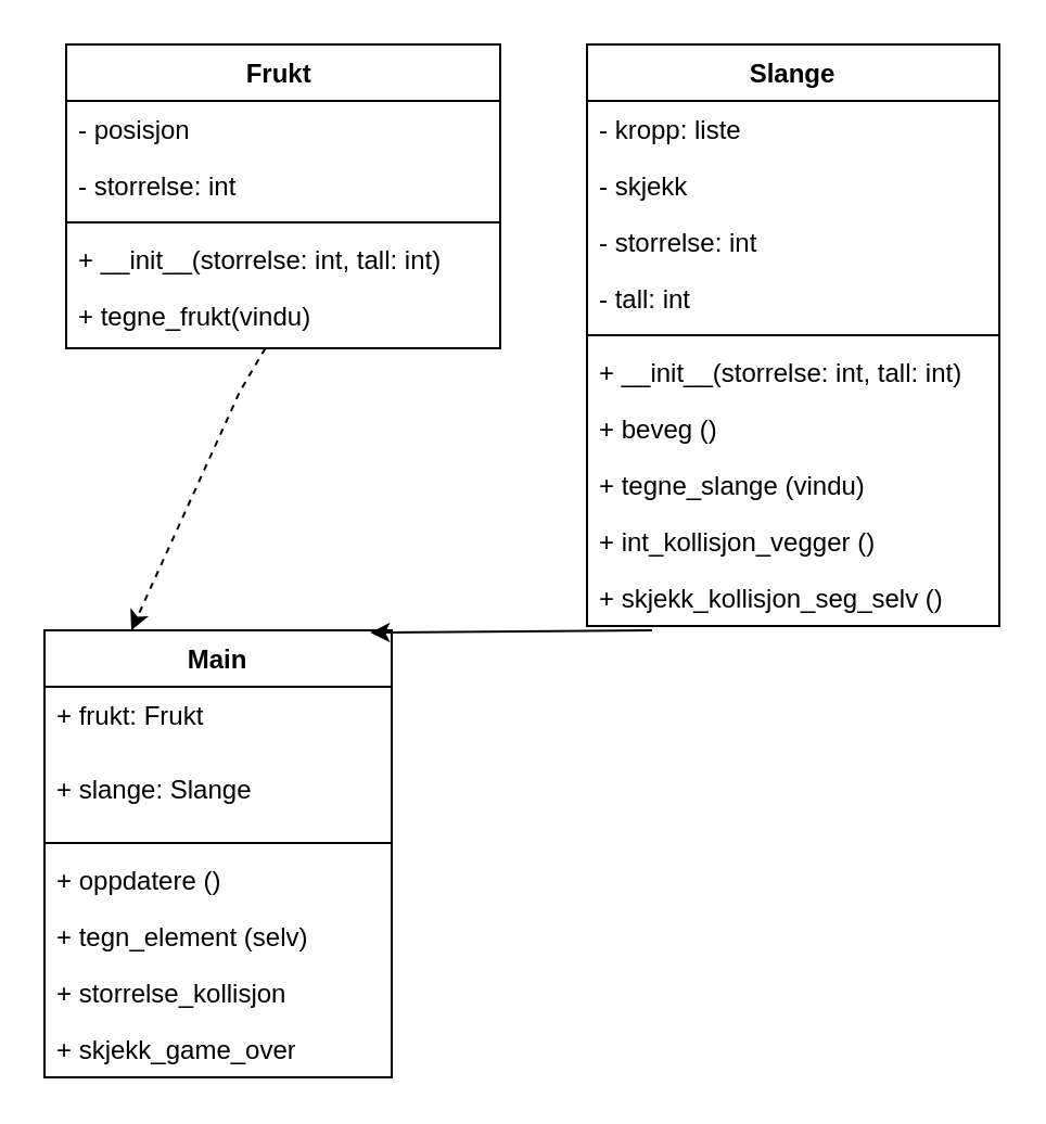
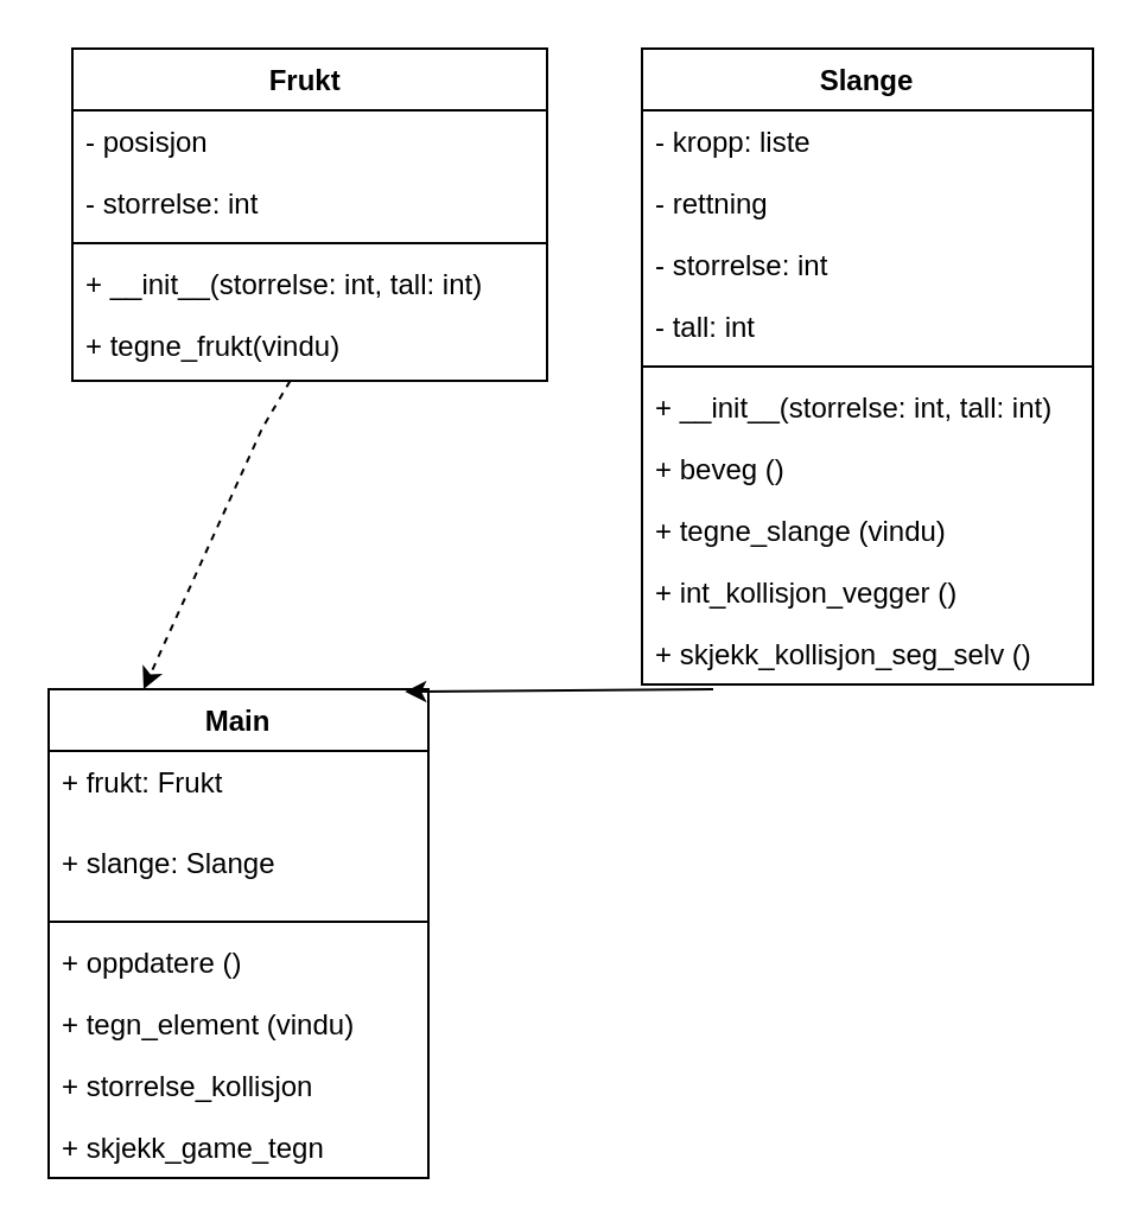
- <mxCell id="18" value="- skjekk" style="text;strokeColor=none;fillColor=none;align=left;verticalAlign=top;spacingLeft=4;spacingRight=4;overflow=hidden;rotatable=0;points=[[0,0.5],[1,0.5]];portConstraint=eastwest;whiteSpace=wrap;html=1;" vertex="1" parent="16"><mxGeometry y="52" width="190" height="26" as="geometry" /></mxCell>
+ <mxCell id="18" value="- rettning" style="text;strokeColor=none;fillColor=none;align=left;verticalAlign=top;spacingLeft=4;spacingRight=4;overflow=hidden;rotatable=0;points=[[0,0.5],[1,0.5]];portConstraint=eastwest;whiteSpace=wrap;html=1;" vertex="1" parent="16"><mxGeometry y="52" width="190" height="26" as="geometry" /></mxCell>
- <mxCell id="7" value="+ tegn_element (selv)&lt;br&gt;" style="text;strokeColor=none;fillColor=none;align=left;verticalAlign=top;spacingLeft=4;spacingRight=4;overflow=hidden;rotatable=0;points=[[0,0.5],[1,0.5]];portConstraint=eastwest;whiteSpace=wrap;html=1;" vertex="1" parent="2"><mxGeometry y="128" width="160" height="26" as="geometry" /></mxCell>
+ <mxCell id="7" value="+ tegn_element (vindu)&lt;br&gt;" style="text;strokeColor=none;fillColor=none;align=left;verticalAlign=top;spacingLeft=4;spacingRight=4;overflow=hidden;rotatable=0;points=[[0,0.5],[1,0.5]];portConstraint=eastwest;whiteSpace=wrap;html=1;" vertex="1" parent="2"><mxGeometry y="128" width="160" height="26" as="geometry" /></mxCell>
- <mxCell id="9" value="+ skjekk_game_over" style="text;strokeColor=none;fillColor=none;align=left;verticalAlign=top;spacingLeft=4;spacingRight=4;overflow=hidden;rotatable=0;points=[[0,0.5],[1,0.5]];portConstraint=eastwest;whiteSpace=wrap;html=1;" vertex="1" parent="2"><mxGeometry y="180" width="160" height="26" as="geometry" /></mxCell>
+ <mxCell id="9" value="+ skjekk_game_tegn" style="text;strokeColor=none;fillColor=none;align=left;verticalAlign=top;spacingLeft=4;spacingRight=4;overflow=hidden;rotatable=0;points=[[0,0.5],[1,0.5]];portConstraint=eastwest;whiteSpace=wrap;html=1;" vertex="1" parent="2"><mxGeometry y="180" width="160" height="26" as="geometry" /></mxCell>
